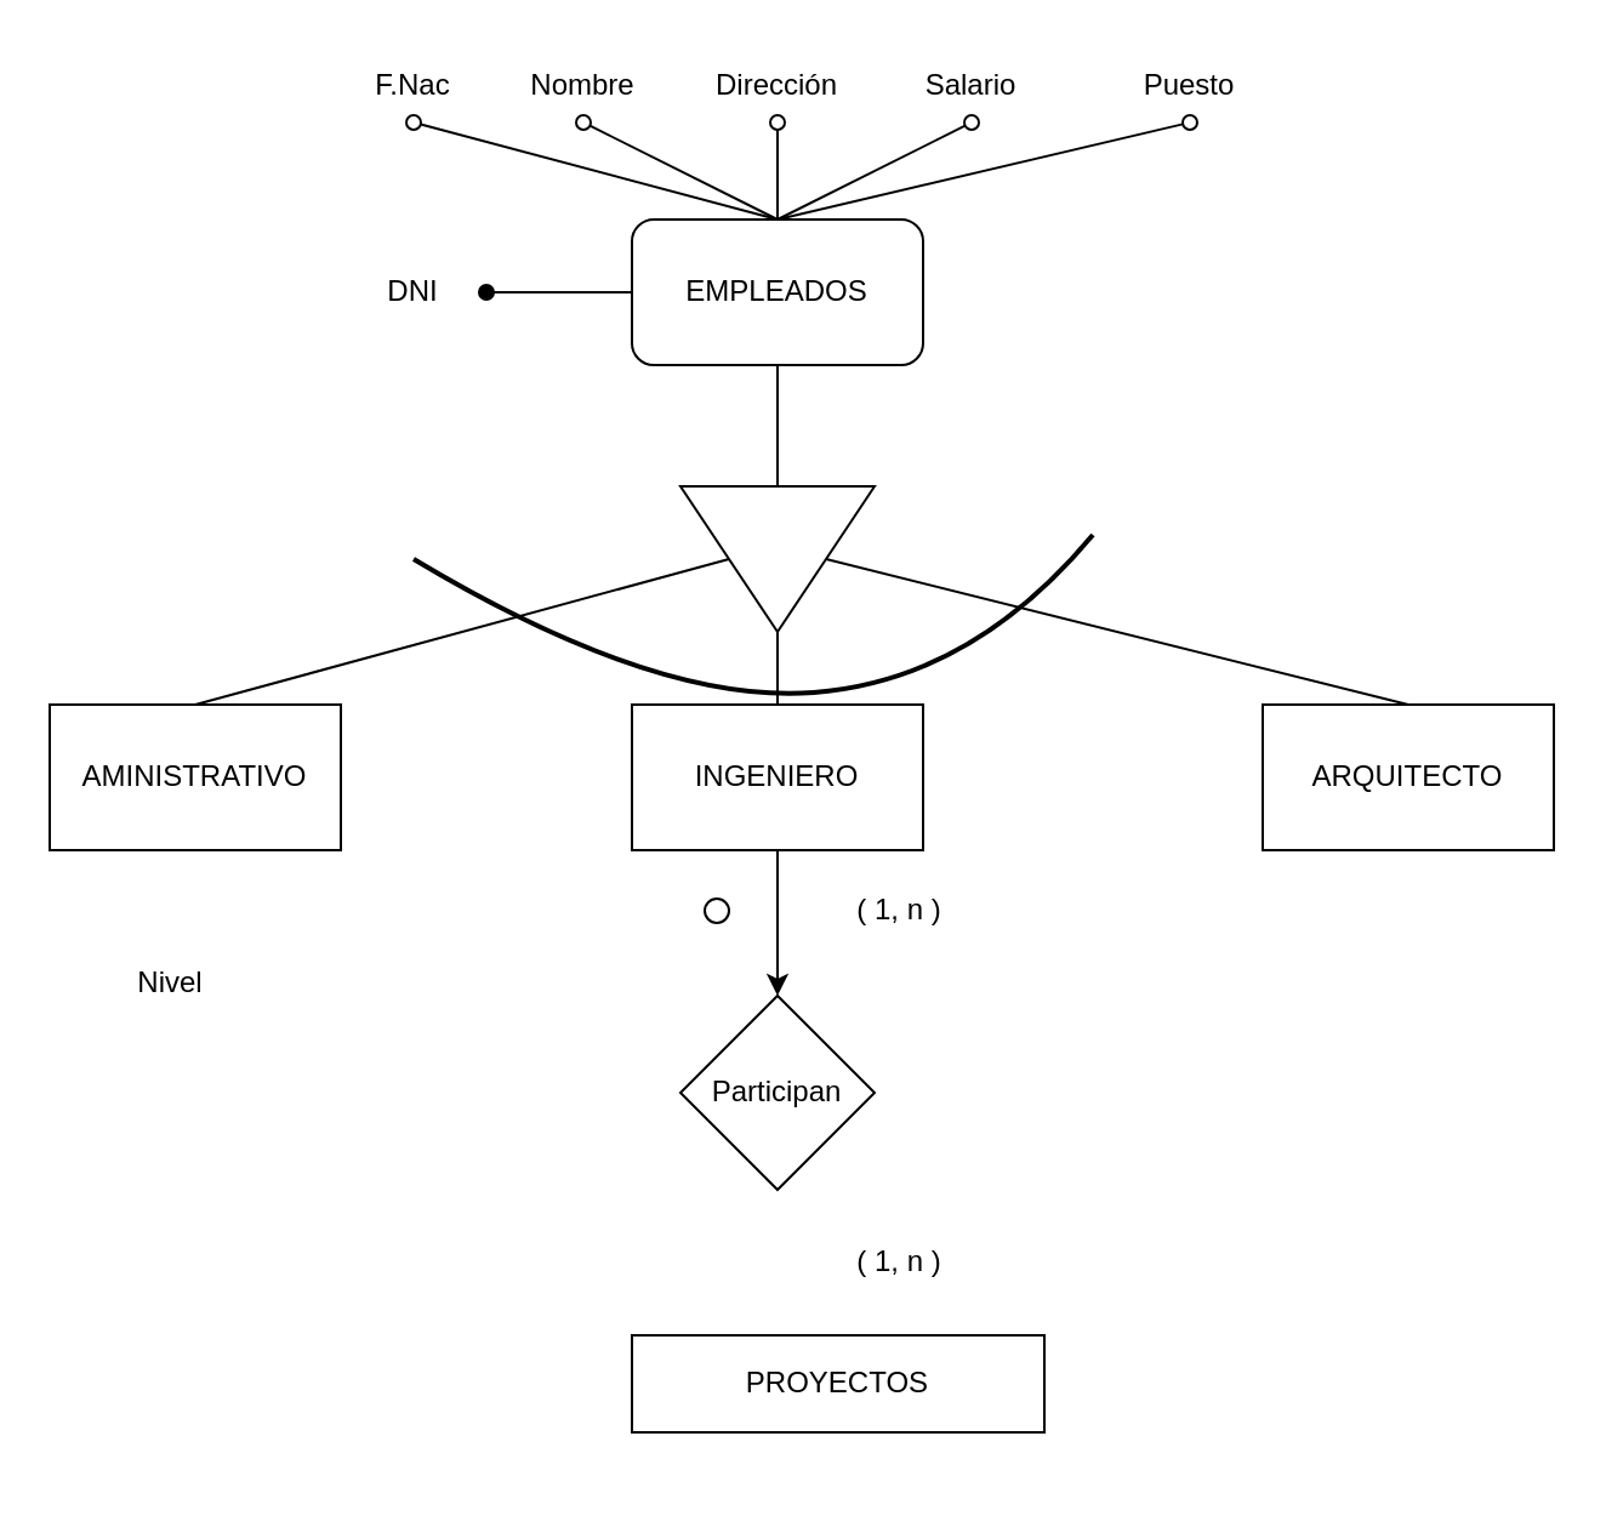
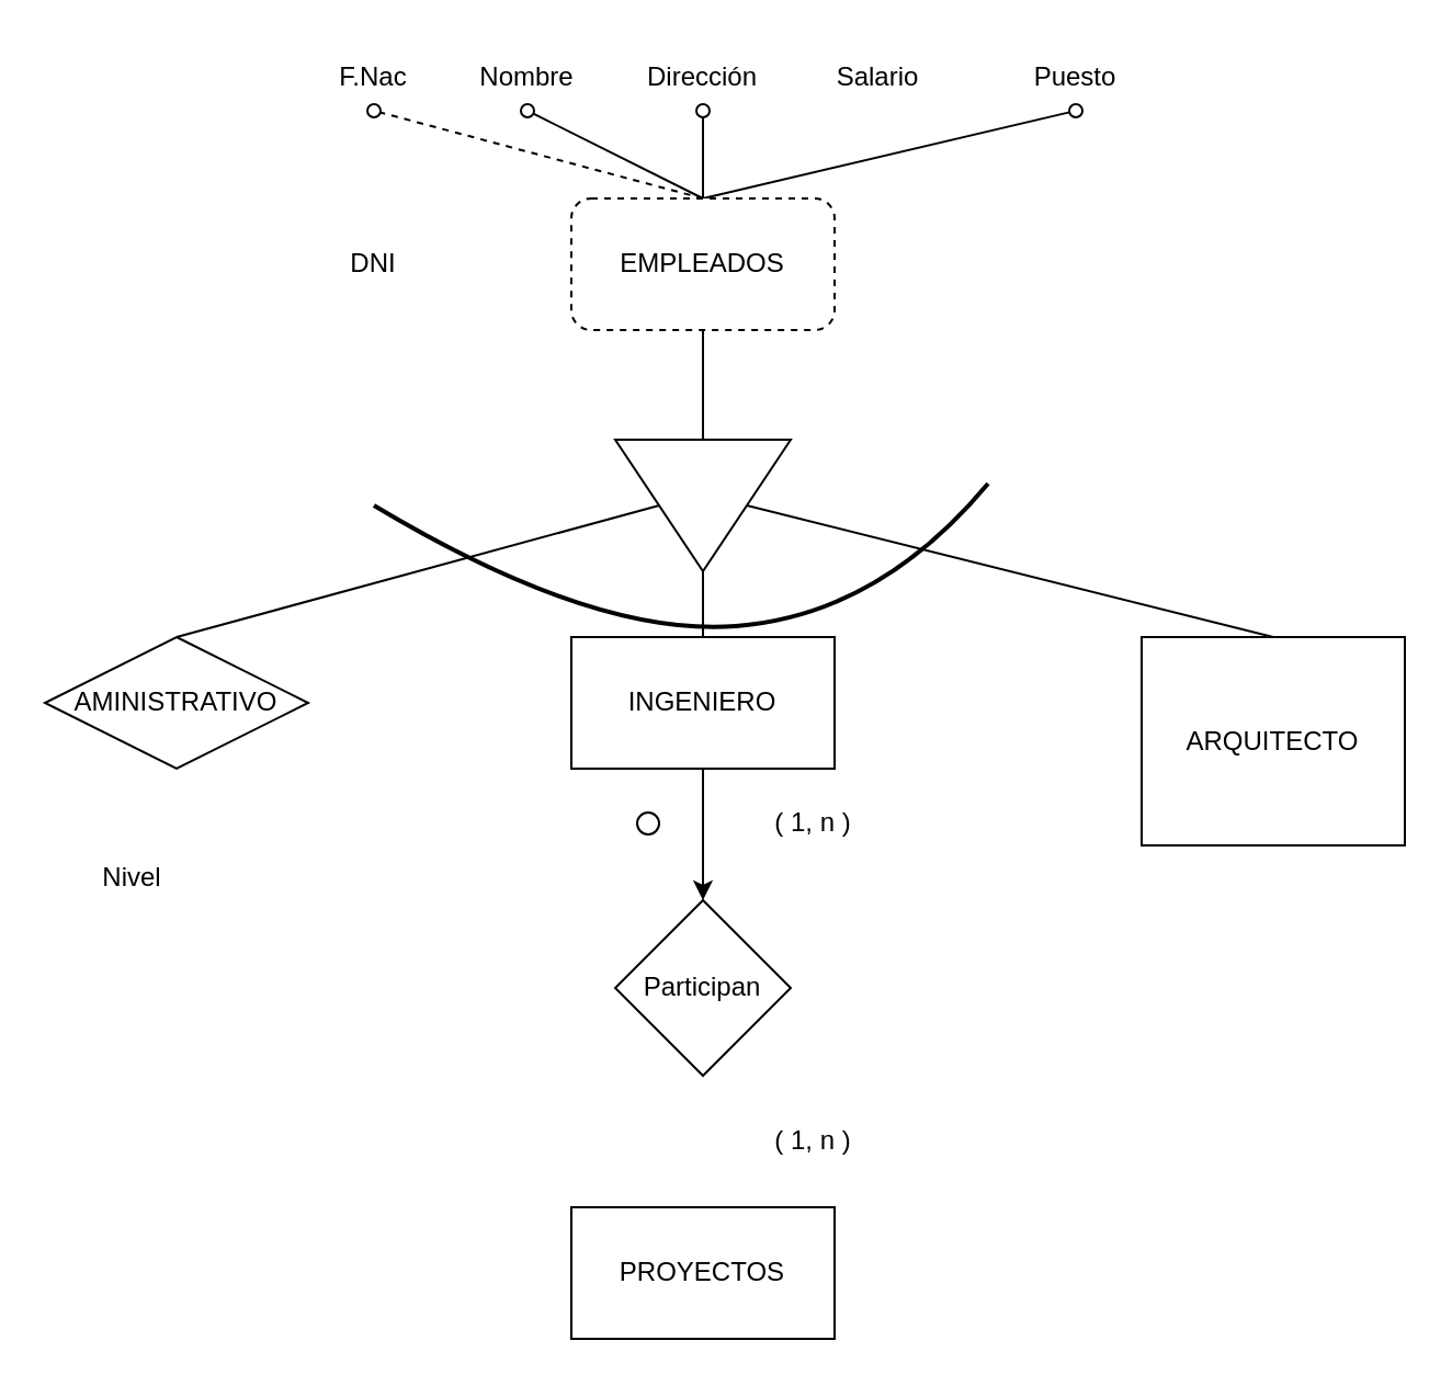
- <mxCell id="4" style="edgeStyle=none;rounded=0;orthogonalLoop=1;jettySize=auto;html=1;exitX=0.5;exitY=0;exitDx=0;exitDy=0;entryX=0.5;entryY=1;entryDx=0;entryDy=0;startArrow=none;startFill=0;endArrow=oval;endFill=0;" parent="1" source="9" target="21" edge="1"><mxGeometry relative="1" as="geometry" /></mxCell>
+ <mxCell id="4" style="edgeStyle=none;rounded=0;orthogonalLoop=1;jettySize=auto;html=1;exitX=0.5;exitY=0;exitDx=0;exitDy=0;entryX=0.5;entryY=1;entryDx=0;entryDy=0;startArrow=none;startFill=0;endArrow=oval;endFill=0;dashed=1;" parent="1" source="9" target="21" edge="1"><mxGeometry relative="1" as="geometry" /></mxCell>
- <mxCell id="7" style="edgeStyle=none;rounded=0;orthogonalLoop=1;jettySize=auto;html=1;exitX=0.5;exitY=0;exitDx=0;exitDy=0;entryX=0.5;entryY=1;entryDx=0;entryDy=0;startArrow=none;startFill=0;endArrow=oval;endFill=0;" parent="1" source="9" target="22" edge="1"><mxGeometry relative="1" as="geometry" /></mxCell>
- <mxCell id="3" style="edgeStyle=none;rounded=0;orthogonalLoop=1;jettySize=auto;html=1;exitX=0;exitY=0.5;exitDx=0;exitDy=0;entryX=1;entryY=0.5;entryDx=0;entryDy=0;startArrow=none;startFill=0;endArrow=oval;endFill=1;" parent="1" source="9" target="19" edge="1"><mxGeometry relative="1" as="geometry" /></mxCell>
- <mxCell id="9" value="EMPLEADOS" style="rounded=1;whiteSpace=wrap;html=1;" parent="1" vertex="1"><mxGeometry x="260" y="90" width="120" height="60" as="geometry" /></mxCell>
+ <mxCell id="9" value="EMPLEADOS" style="rounded=1;whiteSpace=wrap;html=1;dashed=1;" parent="1" vertex="1"><mxGeometry x="260" y="90" width="120" height="60" as="geometry" /></mxCell>
- <mxCell id="12" value="AMINISTRATIVO" style="rounded=0;whiteSpace=wrap;html=1;" parent="1" vertex="1"><mxGeometry x="20" y="290" width="120" height="60" as="geometry" /></mxCell>
+ <mxCell id="12" value="AMINISTRATIVO" style="rhombus;whiteSpace=wrap;html=1;" parent="1" vertex="1"><mxGeometry x="20" y="290" width="120" height="60" as="geometry" /></mxCell>
- <mxCell id="13" value="ARQUITECTO" style="rounded=0;whiteSpace=wrap;html=1;" parent="1" vertex="1"><mxGeometry x="520" y="290" width="120" height="60" as="geometry" /></mxCell>
+ <mxCell id="13" value="ARQUITECTO" style="rounded=0;whiteSpace=wrap;html=1;" parent="1" vertex="1"><mxGeometry x="520" y="290" width="120" height="95" as="geometry" /></mxCell>
- <mxCell id="25" value="Nivel" style="text;html=1;strokeColor=none;fillColor=none;align=center;verticalAlign=middle;whiteSpace=wrap;rounded=0;" parent="1" vertex="1"><mxGeometry x="40" y="390" width="60" height="30" as="geometry" /></mxCell>
+ <mxCell id="25" value="Nivel" style="text;html=1;strokeColor=none;fillColor=none;align=center;verticalAlign=middle;whiteSpace=wrap;rounded=0;" parent="1" vertex="1"><mxGeometry x="30" y="385" width="60" height="30" as="geometry" /></mxCell>
- <mxCell id="28" value="PROYECTOS" style="rounded=0;whiteSpace=wrap;html=1;" vertex="1" parent="1"><mxGeometry x="260" y="550" width="170" height="40" as="geometry" /></mxCell>
+ <mxCell id="28" value="PROYECTOS" style="rounded=0;whiteSpace=wrap;html=1;" vertex="1" parent="1"><mxGeometry x="260" y="550" width="120" height="60" as="geometry" /></mxCell>
